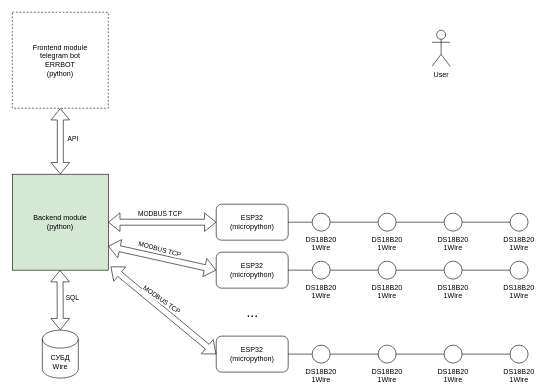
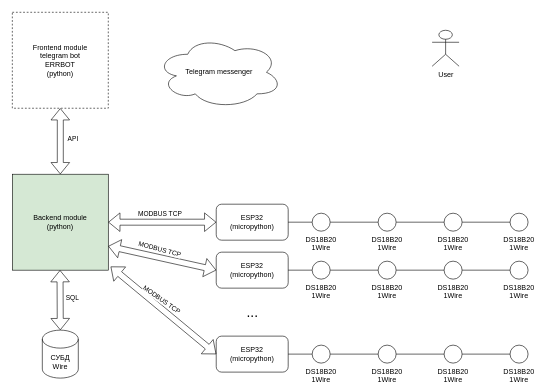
- <mxCell id="44" value="User" style="shape=umlActor;verticalLabelPosition=bottom;verticalAlign=top;html=1;outlineConnect=0;" vertex="1" parent="1"><mxGeometry x="720" y="50" width="30" height="60" as="geometry" /></mxCell>
+ <mxCell id="44" value="User" style="shape=umlActor;verticalLabelPosition=bottom;verticalAlign=top;html=1;outlineConnect=0;" vertex="1" parent="1"><mxGeometry x="720" y="50" width="45" height="60" as="geometry" /></mxCell>
+ <mxCell id="43" value="Telegram messenger" style="ellipse;shape=cloud;whiteSpace=wrap;html=1;" vertex="1" parent="1"><mxGeometry x="260" y="60" width="210" height="120" as="geometry" /></mxCell>
